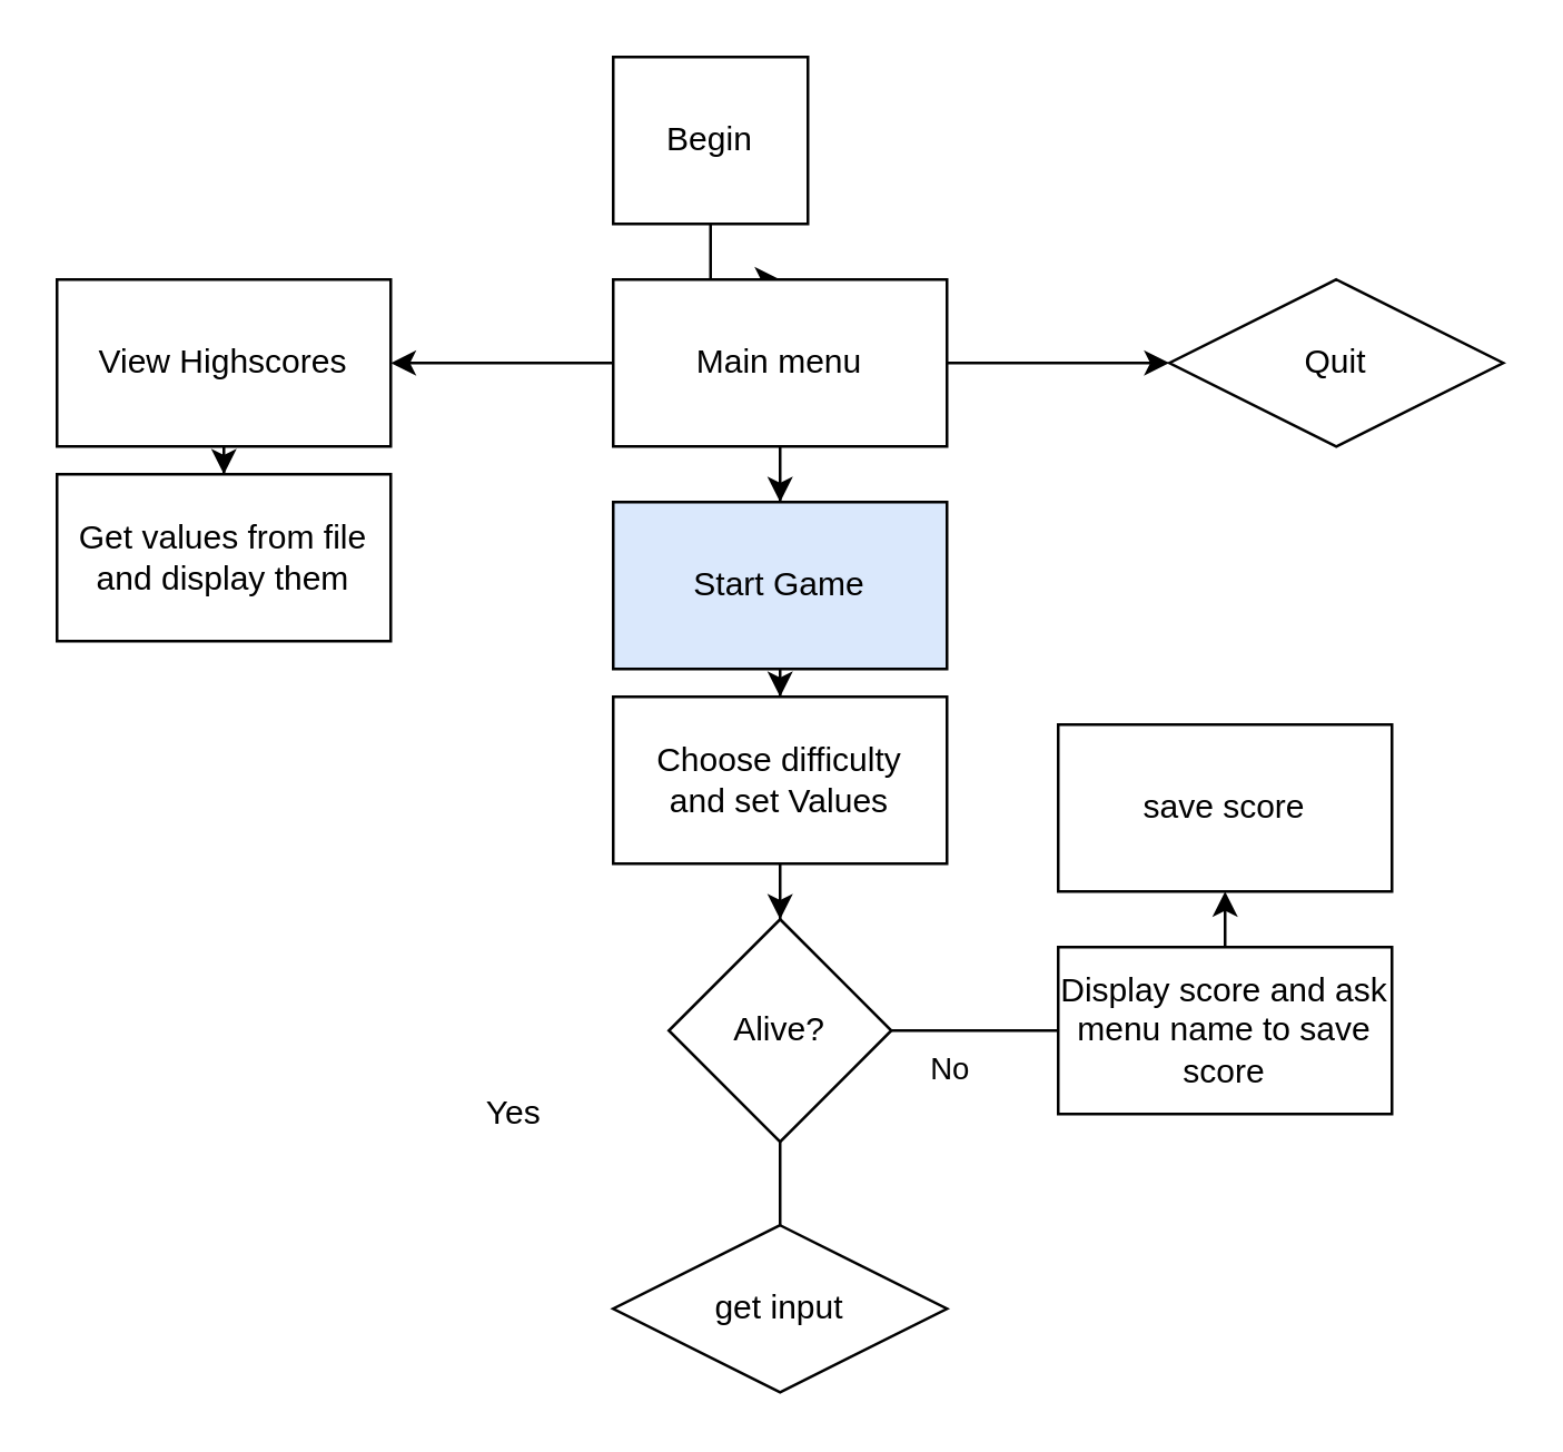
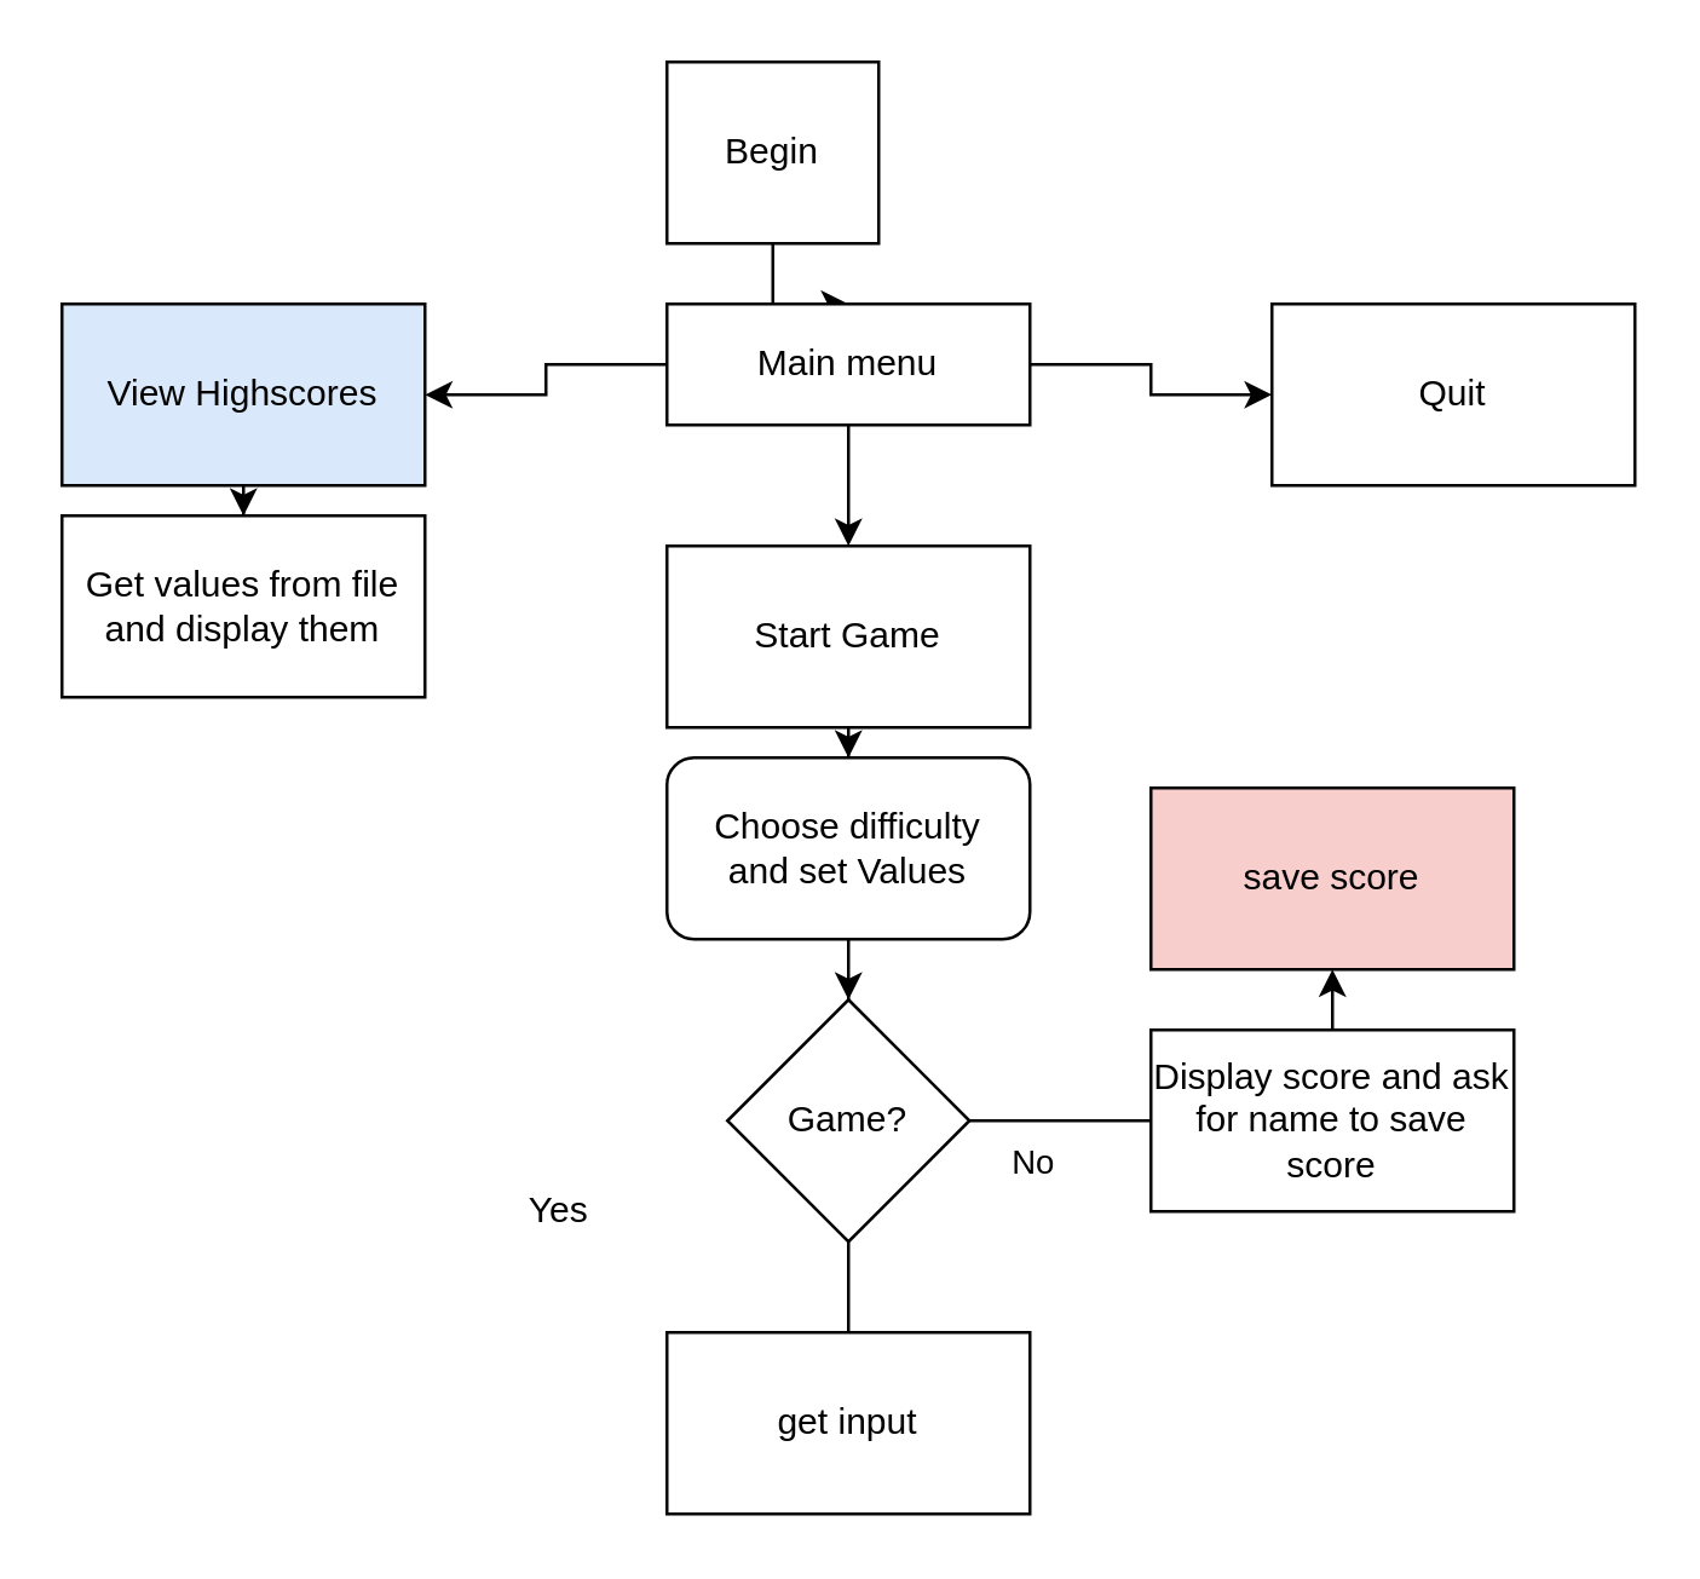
- <mxCell id="9" value="&lt;div&gt;View Highscores&lt;/div&gt;" style="whiteSpace=wrap;html=1;rounded=0;" vertex="1" parent="1"><mxGeometry x="20" y="100" width="120" height="60" as="geometry" /></mxCell>
+ <mxCell id="9" value="&lt;div&gt;View Highscores&lt;/div&gt;" style="whiteSpace=wrap;html=1;rounded=0;fillColor=#dae8fc;" vertex="1" parent="1"><mxGeometry x="20" y="100" width="120" height="60" as="geometry" /></mxCell>
- <mxCell id="7" value="Main menu" style="whiteSpace=wrap;html=1;rounded=0;" vertex="1" parent="1"><mxGeometry x="220" y="100" width="120" height="60" as="geometry" /></mxCell>
+ <mxCell id="7" value="Main menu" style="whiteSpace=wrap;html=1;rounded=0;" vertex="1" parent="1"><mxGeometry x="220" y="100" width="120" height="40" as="geometry" /></mxCell>
- <mxCell id="10" value="Quit" style="rhombus;whiteSpace=wrap;html=1;" vertex="1" parent="1"><mxGeometry x="420" y="100" width="120" height="60" as="geometry" /></mxCell>
+ <mxCell id="10" value="Quit" style="whiteSpace=wrap;html=1;rounded=0;" vertex="1" parent="1"><mxGeometry x="420" y="100" width="120" height="60" as="geometry" /></mxCell>
- <mxCell id="8" value="" style="edgeStyle=orthogonalEdgeStyle;rounded=0;orthogonalLoop=1;jettySize=auto;html=1;dashed=1;" edge="1" parent="1" source="9" target="15"><mxGeometry relative="1" as="geometry" /></mxCell>
+ <mxCell id="8" value="" style="edgeStyle=orthogonalEdgeStyle;rounded=0;orthogonalLoop=1;jettySize=auto;html=1;" edge="1" parent="1" source="9" target="15"><mxGeometry relative="1" as="geometry" /></mxCell>
- <mxCell id="12" value="&lt;div&gt;Start Game&lt;/div&gt;" style="whiteSpace=wrap;html=1;rounded=0;fillColor=#dae8fc;" vertex="1" parent="1"><mxGeometry x="220" y="180" width="120" height="60" as="geometry" /></mxCell>
+ <mxCell id="12" value="&lt;div&gt;Start Game&lt;/div&gt;" style="whiteSpace=wrap;html=1;rounded=0;" vertex="1" parent="1"><mxGeometry x="220" y="180" width="120" height="60" as="geometry" /></mxCell>
- <mxCell id="11" value="" style="edgeStyle=orthogonalEdgeStyle;rounded=0;orthogonalLoop=1;jettySize=auto;html=1;dashed=1;" edge="1" parent="1" source="12" target="14"><mxGeometry relative="1" as="geometry" /></mxCell>
+ <mxCell id="11" value="" style="edgeStyle=orthogonalEdgeStyle;rounded=0;orthogonalLoop=1;jettySize=auto;html=1;" edge="1" parent="1" source="12" target="14"><mxGeometry relative="1" as="geometry" /></mxCell>
- <mxCell id="14" value="&lt;div&gt;Choose difficulty&lt;/div&gt;&lt;div&gt;and set Values&lt;/div&gt;" style="whiteSpace=wrap;html=1;rounded=0;" vertex="1" parent="1"><mxGeometry x="220" y="250" width="120" height="60" as="geometry" /></mxCell>
+ <mxCell id="14" value="&lt;div&gt;Choose difficulty&lt;/div&gt;&lt;div&gt;and set Values&lt;/div&gt;" style="whiteSpace=wrap;html=1;rounded=1;" vertex="1" parent="1"><mxGeometry x="220" y="250" width="120" height="60" as="geometry" /></mxCell>
- <mxCell id="24" value="save score" style="rounded=0;whiteSpace=wrap;html=1;" vertex="1" parent="1"><mxGeometry x="380" y="260" width="120" height="60" as="geometry" /></mxCell>
+ <mxCell id="24" value="save score" style="rounded=0;whiteSpace=wrap;html=1;fillColor=#f8cecc;" vertex="1" parent="1"><mxGeometry x="380" y="260" width="120" height="60" as="geometry" /></mxCell>
- <mxCell id="17" value="Alive?" style="rhombus;whiteSpace=wrap;html=1;" vertex="1" parent="1"><mxGeometry x="240" y="330" width="80" height="80" as="geometry" /></mxCell>
+ <mxCell id="17" value="Game?" style="rhombus;whiteSpace=wrap;html=1;" vertex="1" parent="1"><mxGeometry x="240" y="330" width="80" height="80" as="geometry" /></mxCell>
- <mxCell id="21" value="Display score and ask menu name to save score" style="rounded=0;whiteSpace=wrap;html=1;" vertex="1" parent="1"><mxGeometry x="380" y="340" width="120" height="60" as="geometry" /></mxCell>
+ <mxCell id="21" value="Display score and ask for name to save score" style="rounded=0;whiteSpace=wrap;html=1;" vertex="1" parent="1"><mxGeometry x="380" y="340" width="120" height="60" as="geometry" /></mxCell>
- <mxCell id="18" value="get input" style="rhombus;whiteSpace=wrap;html=1;" vertex="1" parent="1"><mxGeometry x="220" y="440" width="120" height="60" as="geometry" /></mxCell>
+ <mxCell id="18" value="get input" style="rounded=0;whiteSpace=wrap;html=1;" vertex="1" parent="1"><mxGeometry x="220" y="440" width="120" height="60" as="geometry" /></mxCell>
